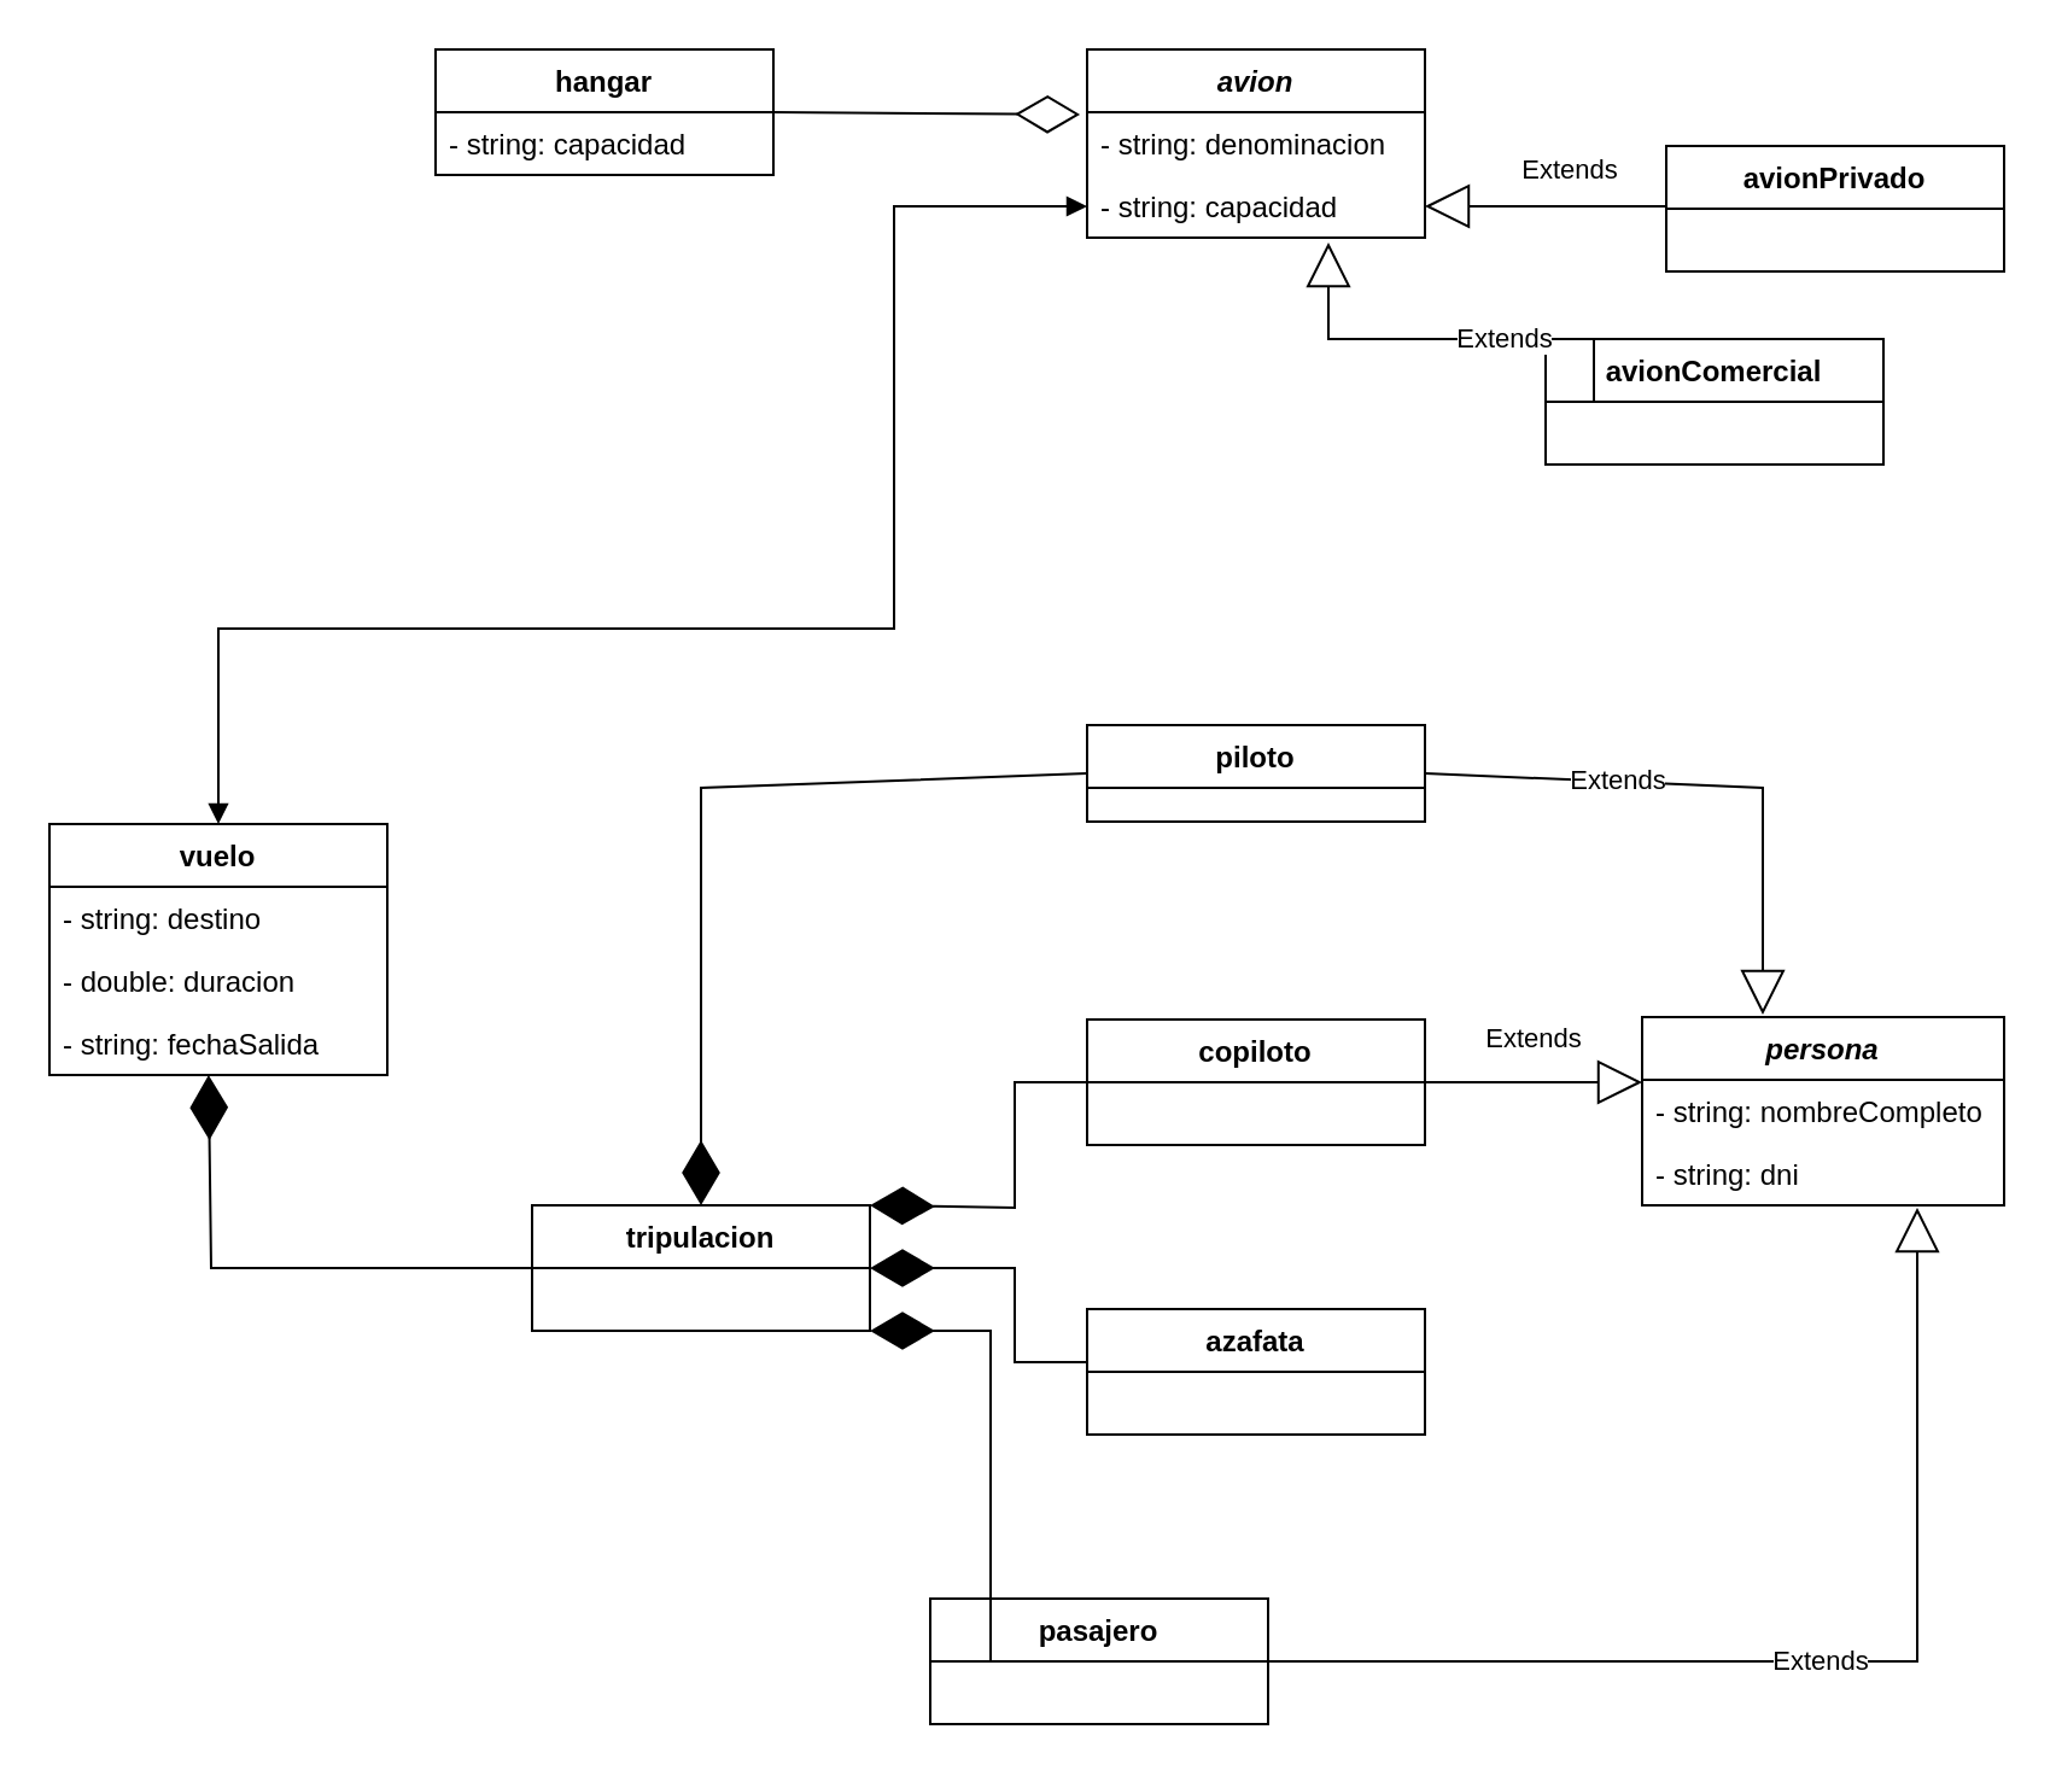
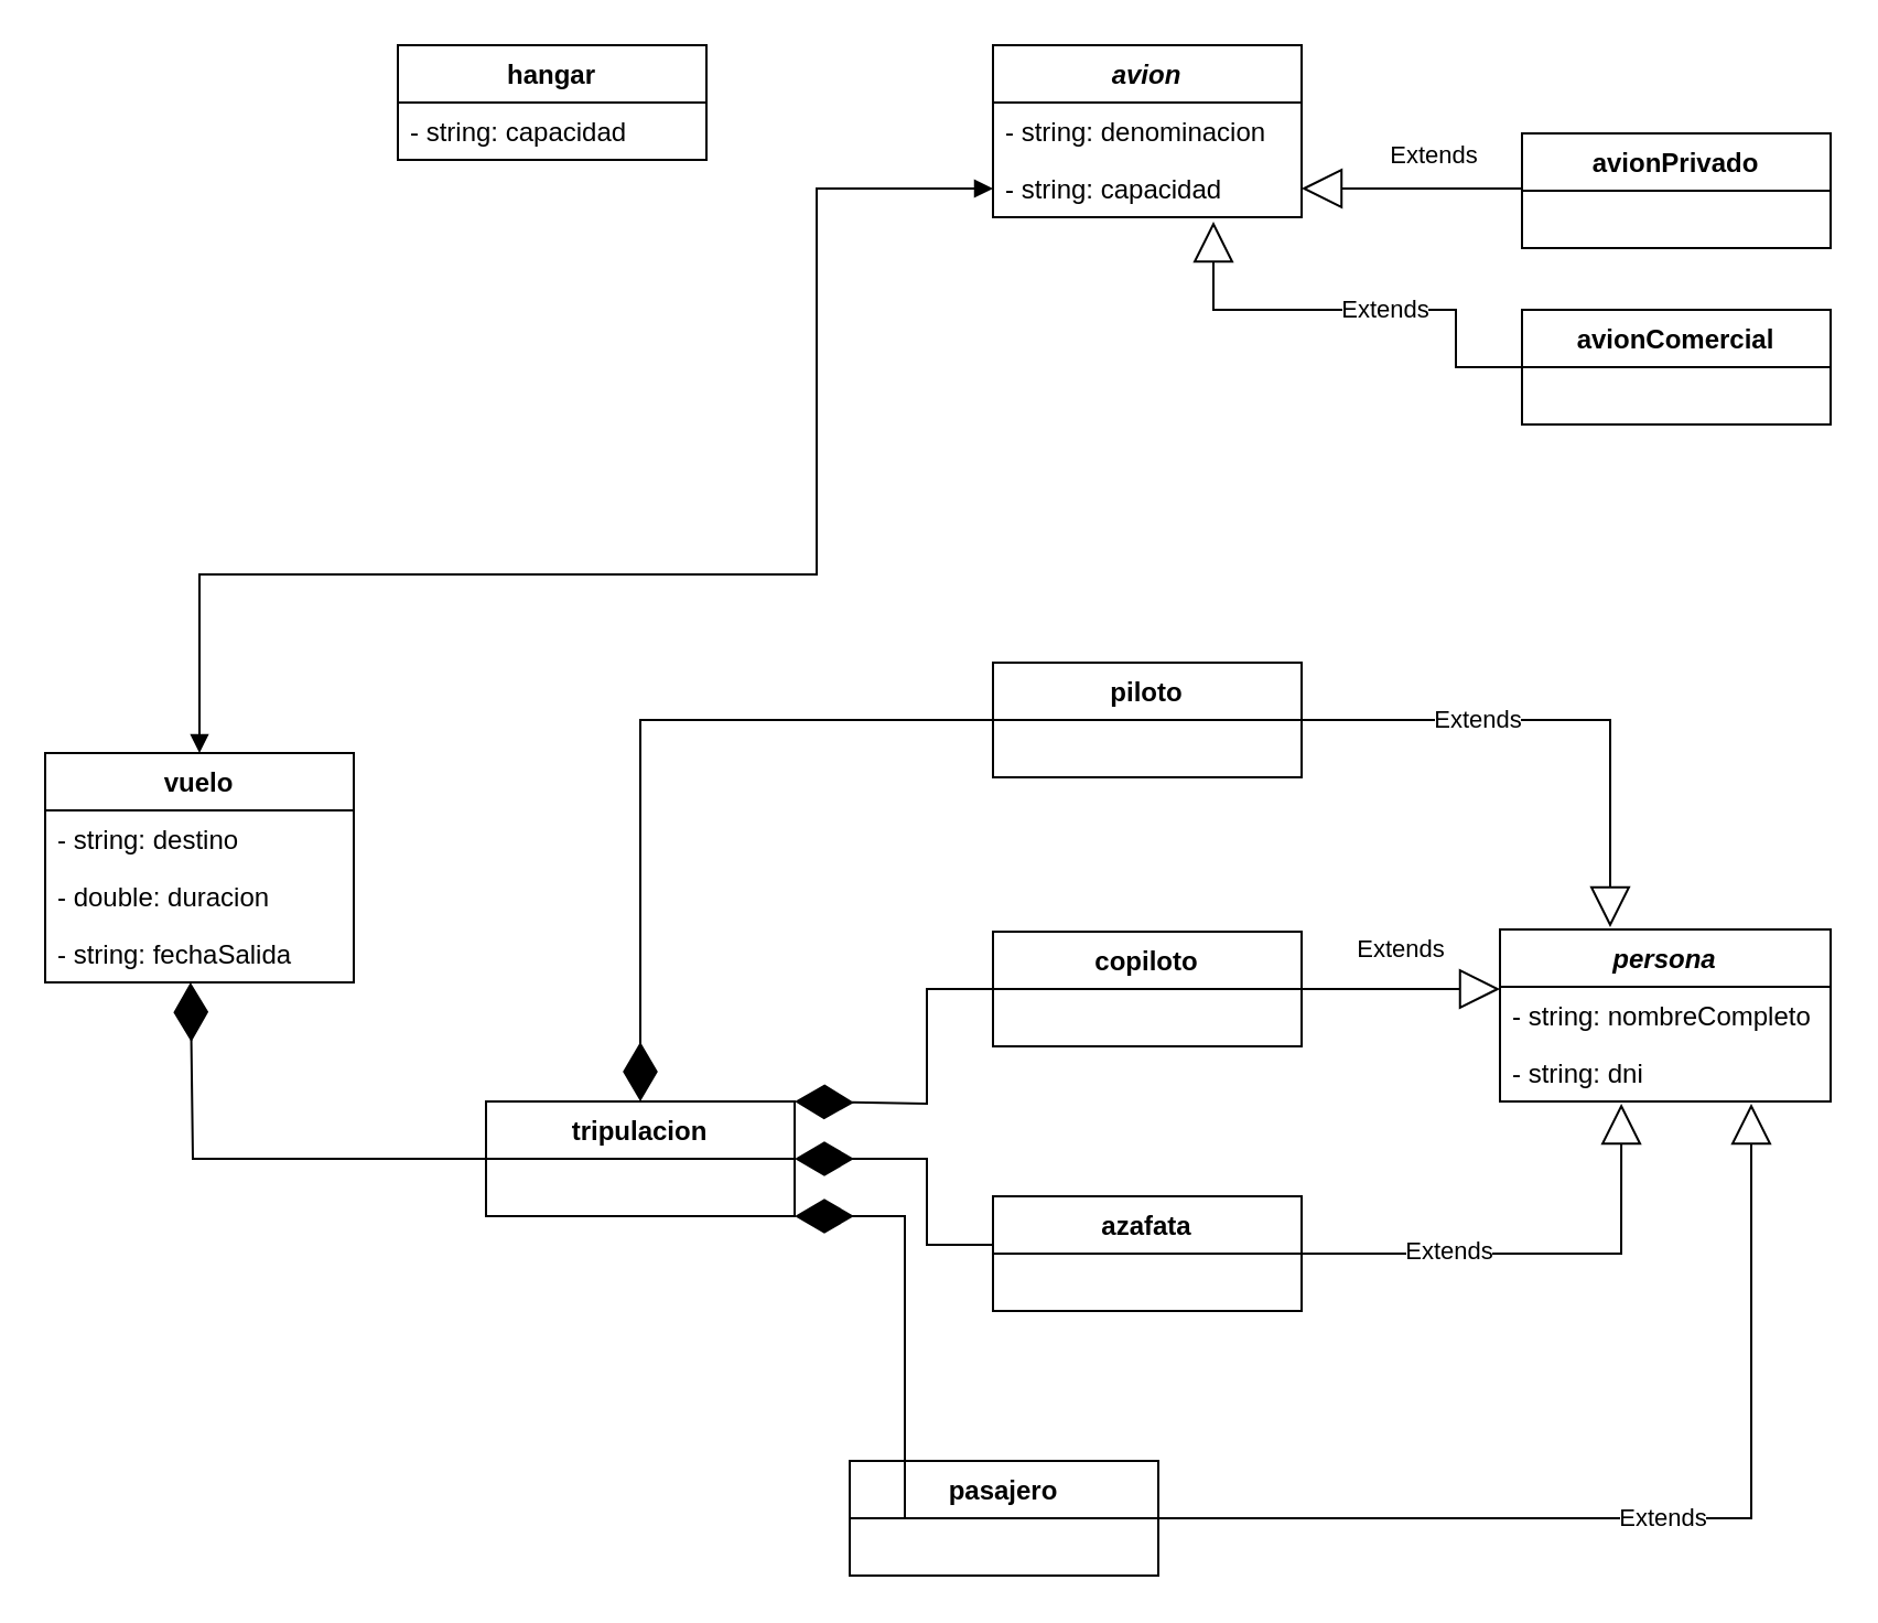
- <mxCell id="33" value="" style="endArrow=diamondThin;endFill=0;endSize=24;html=1;rounded=0;exitX=1;exitY=0.5;exitDx=0;exitDy=0;entryX=-0.021;entryY=0.038;entryDx=0;entryDy=0;entryPerimeter=0;" edge="1" parent="1" source="24" target="3"><mxGeometry width="160" relative="1" as="geometry"><mxPoint x="340" y="60" as="sourcePoint" /><mxPoint x="420" y="50" as="targetPoint" /></mxGeometry></mxCell>
- <mxCell id="13" value="avionComercial" style="swimlane;fontStyle=1;childLayout=stackLayout;horizontal=1;startSize=26;fillColor=none;horizontalStack=0;resizeParent=1;resizeParentMax=0;resizeLast=0;collapsible=1;marginBottom=0;" vertex="1" parent="1"><mxGeometry x="640" y="140" width="140" height="52" as="geometry" /></mxCell>
+ <mxCell id="13" value="avionComercial" style="swimlane;fontStyle=1;childLayout=stackLayout;horizontal=1;startSize=26;fillColor=none;horizontalStack=0;resizeParent=1;resizeParentMax=0;resizeLast=0;collapsible=1;marginBottom=0;" vertex="1" parent="1"><mxGeometry x="690" y="140" width="140" height="52" as="geometry" /></mxCell>
- <mxCell id="8" value="piloto" style="swimlane;fontStyle=1;childLayout=stackLayout;horizontal=1;startSize=26;fillColor=none;horizontalStack=0;resizeParent=1;resizeParentMax=0;resizeLast=0;collapsible=1;marginBottom=0;" vertex="1" parent="1"><mxGeometry x="450" y="300" width="140" height="40" as="geometry" /></mxCell>
+ <mxCell id="8" value="piloto" style="swimlane;fontStyle=1;childLayout=stackLayout;horizontal=1;startSize=26;fillColor=none;horizontalStack=0;resizeParent=1;resizeParentMax=0;resizeLast=0;collapsible=1;marginBottom=0;" vertex="1" parent="1"><mxGeometry x="450" y="300" width="140" height="52" as="geometry" /></mxCell>
+ <mxCell id="22" value="Extends" style="endArrow=block;endSize=16;endFill=0;html=1;rounded=0;exitX=1;exitY=0.5;exitDx=0;exitDy=0;entryX=0.367;entryY=1.038;entryDx=0;entryDy=0;entryPerimeter=0;" edge="1" parent="1" source="10" target="7"><mxGeometry x="-0.367" y="1" width="160" relative="1" as="geometry"><mxPoint x="490" y="458" as="sourcePoint" /><mxPoint x="728.15" y="527.002" as="targetPoint" /><Array as="points"><mxPoint x="735" y="568" /></Array><mxPoint as="offset" /></mxGeometry></mxCell>
